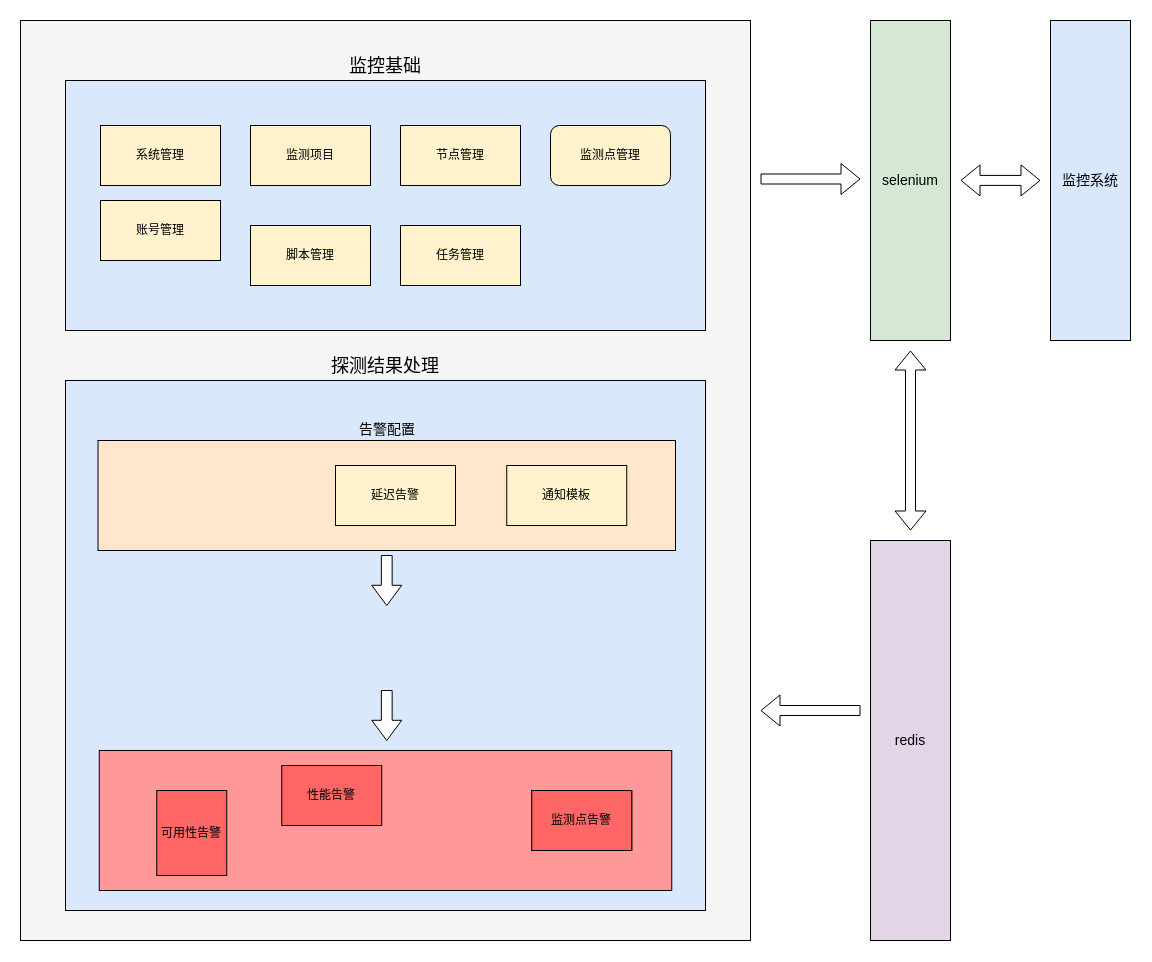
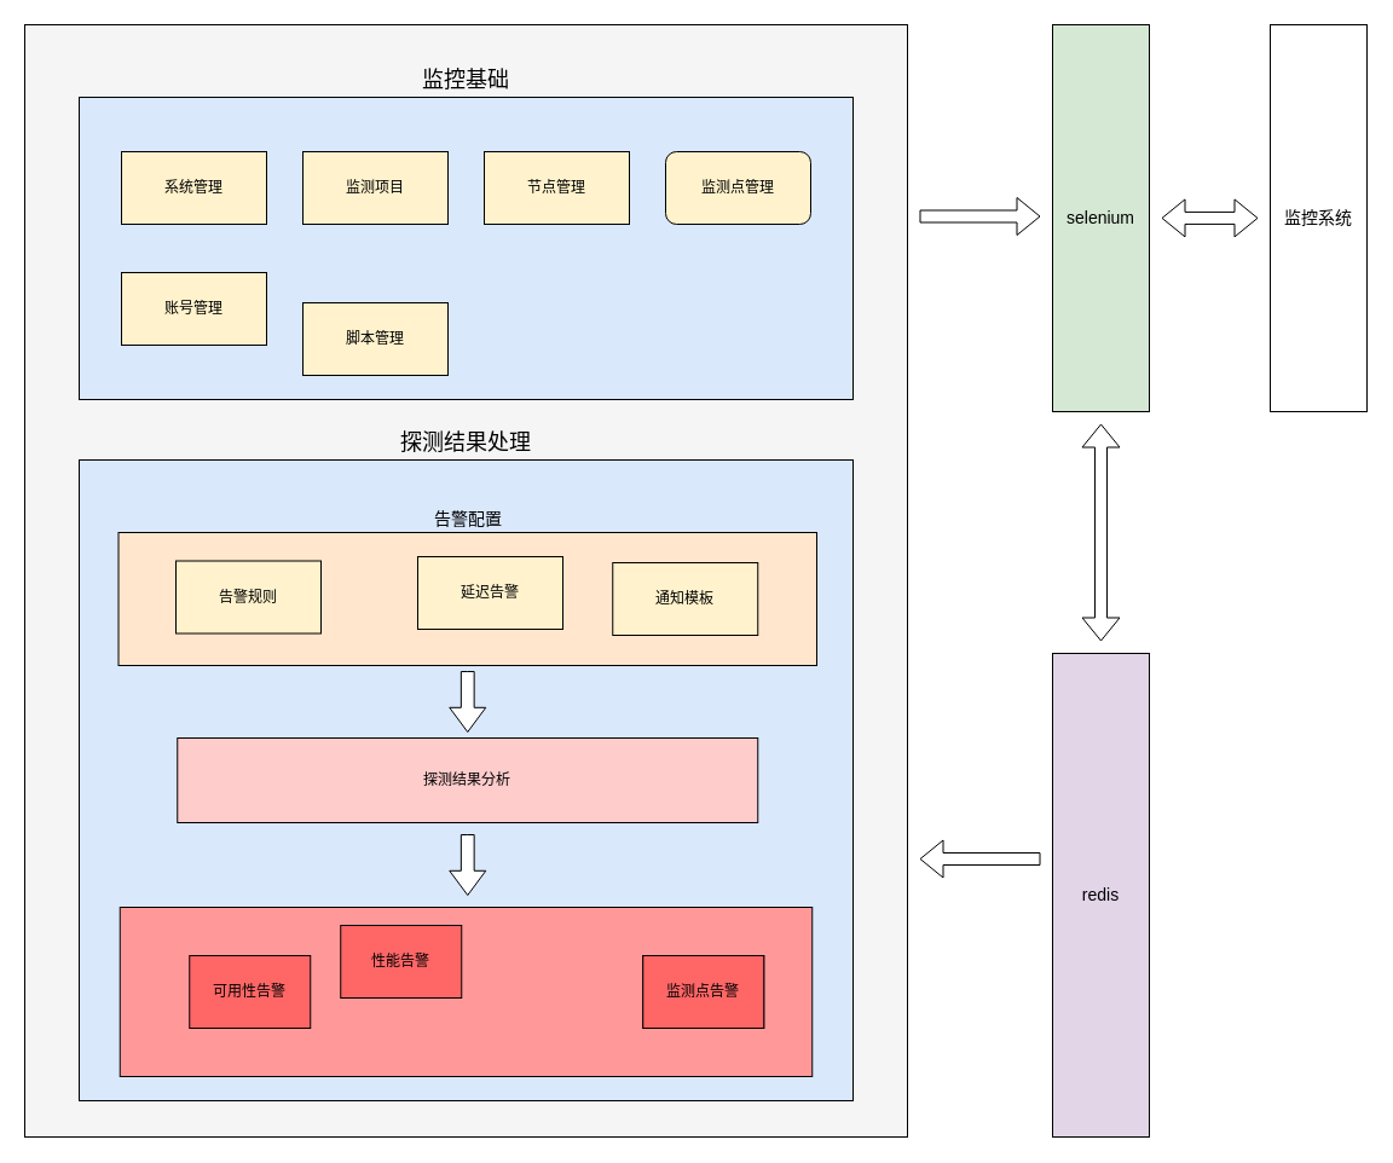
- <mxCell id="4" value="监控系统" style="whiteSpace=wrap;html=1;fontSize=14;fillColor=#dae8fc;" parent="1" vertex="1"><mxGeometry x="1050" y="20" width="80" height="320" as="geometry" /></mxCell>
+ <mxCell id="4" value="监控系统" style="whiteSpace=wrap;html=1;fontSize=14;" parent="1" vertex="1"><mxGeometry x="1050" y="20" width="80" height="320" as="geometry" /></mxCell>
- <mxCell id="8" value="账号管理" style="rounded=0;whiteSpace=wrap;html=1;fillColor=#fff2cc;strokeColor=#000000;" parent="1" vertex="1"><mxGeometry x="100" y="200" width="120" height="60" as="geometry" /></mxCell>
+ <mxCell id="8" value="账号管理" style="rounded=0;whiteSpace=wrap;html=1;fillColor=#fff2cc;strokeColor=#000000;" parent="1" vertex="1"><mxGeometry x="100" y="225" width="120" height="60" as="geometry" /></mxCell>
- <mxCell id="26" value="脚本管理" style="rounded=0;whiteSpace=wrap;html=1;fillColor=#fff2cc;strokeColor=#000000;" parent="1" vertex="1"><mxGeometry x="250" y="225" width="120" height="60" as="geometry" /></mxCell>
+ <mxCell id="26" value="脚本管理" style="rounded=0;whiteSpace=wrap;html=1;fillColor=#fff2cc;strokeColor=#000000;" parent="1" vertex="1"><mxGeometry x="250" y="250" width="120" height="60" as="geometry" /></mxCell>
- <mxCell id="23" value="任务管理" style="rounded=0;whiteSpace=wrap;html=1;fillColor=#fff2cc;strokeColor=#000000;" parent="1" vertex="1"><mxGeometry x="400" y="225" width="120" height="60" as="geometry" /></mxCell>
+ <mxCell id="10" value="告警规则" style="rounded=0;whiteSpace=wrap;html=1;fillColor=#fff2cc;strokeColor=#000000;" parent="1" vertex="1"><mxGeometry x="145" y="463.5" width="120" height="60" as="geometry" /></mxCell>
- <mxCell id="11" value="延迟告警" style="rounded=0;whiteSpace=wrap;html=1;fillColor=#fff2cc;strokeColor=#000000;" parent="1" vertex="1"><mxGeometry x="335" y="465" width="120" height="60" as="geometry" /></mxCell>
+ <mxCell id="11" value="延迟告警" style="rounded=0;whiteSpace=wrap;html=1;fillColor=#fff2cc;strokeColor=#000000;" parent="1" vertex="1"><mxGeometry x="345" y="460" width="120" height="60" as="geometry" /></mxCell>
+ <mxCell id="13" value="探测结果分析" style="rounded=0;whiteSpace=wrap;html=1;fillColor=#FFCCCC;" parent="1" vertex="1"><mxGeometry x="146.25" y="610" width="480" height="70" as="geometry" /></mxCell>
- <mxCell id="17" value="可用性告警" style="rounded=0;whiteSpace=wrap;html=1;fillColor=#FF6666;" parent="1" vertex="1"><mxGeometry x="156.25" y="790" width="70" height="85" as="geometry" /></mxCell>
+ <mxCell id="17" value="可用性告警" style="rounded=0;whiteSpace=wrap;html=1;fillColor=#FF6666;" parent="1" vertex="1"><mxGeometry x="156.25" y="790" width="100" height="60" as="geometry" /></mxCell>
